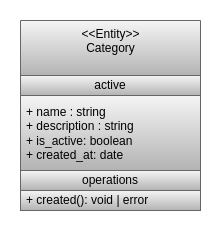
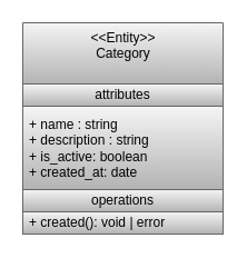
- <mxCell id="3" value="&lt;font color=&quot;#000000&quot;&gt;active&lt;/font&gt;" style="text;html=1;strokeColor=#666666;fillColor=#f5f5f5;align=center;verticalAlign=middle;spacingLeft=4;spacingRight=4;overflow=hidden;rotatable=0;points=[[0,0.5],[1,0.5]];portConstraint=eastwest;gradientColor=#b3b3b3;" vertex="1" parent="2"><mxGeometry y="55" width="180" height="20" as="geometry" /></mxCell>
+ <mxCell id="3" value="&lt;font color=&quot;#000000&quot;&gt;attributes&lt;/font&gt;" style="text;html=1;strokeColor=#666666;fillColor=#f5f5f5;align=center;verticalAlign=middle;spacingLeft=4;spacingRight=4;overflow=hidden;rotatable=0;points=[[0,0.5],[1,0.5]];portConstraint=eastwest;gradientColor=#b3b3b3;" vertex="1" parent="2"><mxGeometry y="55" width="180" height="20" as="geometry" /></mxCell>
